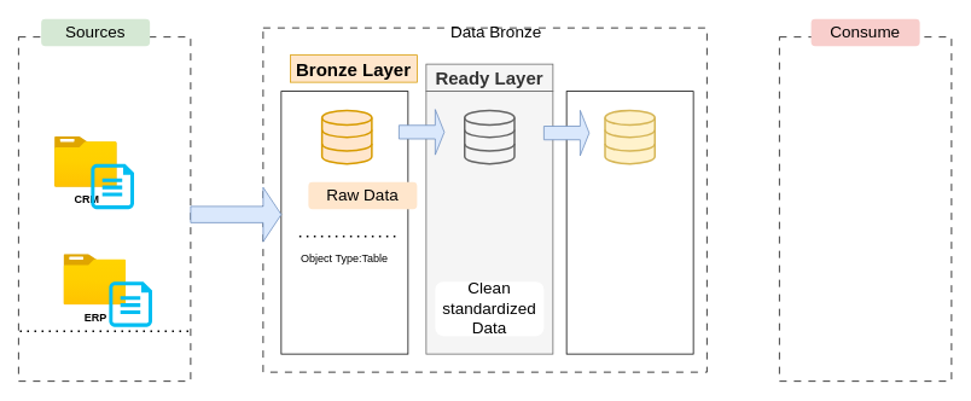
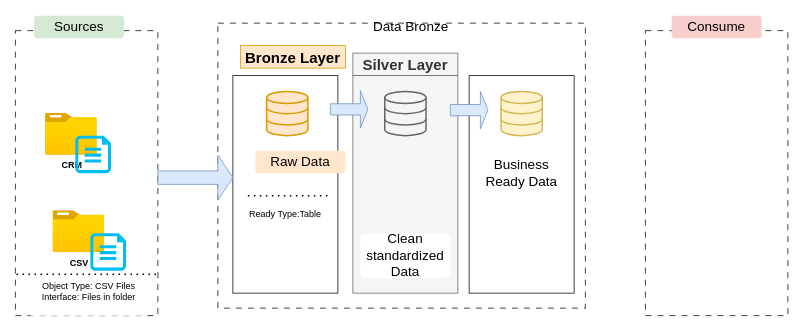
- <mxCell id="10" value="&lt;font style=&quot;font-size: 20px;&quot;&gt;&lt;b&gt;Ready Layer&lt;/b&gt;&lt;/font&gt;" style="rounded=0;whiteSpace=wrap;html=1;fillColor=#f5f5f5;strokeColor=#666666;fontColor=#333333;" vertex="1" parent="1"><mxGeometry x="470" y="70" width="140" height="30" as="geometry" /></mxCell>
+ <mxCell id="10" value="&lt;font style=&quot;font-size: 20px;&quot;&gt;&lt;b&gt;Silver Layer&lt;/b&gt;&lt;/font&gt;" style="rounded=0;whiteSpace=wrap;html=1;fillColor=#f5f5f5;strokeColor=#666666;fontColor=#333333;" vertex="1" parent="1"><mxGeometry x="470" y="70" width="140" height="30" as="geometry" /></mxCell>
+ <mxCell id="27" value="&lt;font style=&quot;font-size: 18px;&quot;&gt;Business Ready Data&lt;/font&gt;" style="rounded=1;whiteSpace=wrap;html=1;strokeColor=none;" vertex="1" parent="1"><mxGeometry x="635" y="200" width="120" height="60" as="geometry" /></mxCell>
- <mxCell id="25" value="&lt;font&gt;Object Type:Table&lt;/font&gt;" style="rounded=1;whiteSpace=wrap;html=1;strokeColor=none;" vertex="1" parent="1"><mxGeometry x="320" y="270" width="120" height="30" as="geometry" /></mxCell>
+ <mxCell id="25" value="&lt;font&gt;Ready Type:Table&lt;/font&gt;" style="rounded=1;whiteSpace=wrap;html=1;strokeColor=none;" vertex="1" parent="1"><mxGeometry x="320" y="270" width="120" height="30" as="geometry" /></mxCell>
- <mxCell id="15" value="&lt;b&gt;ERP&lt;/b&gt;" style="image;aspect=fixed;html=1;points=[];align=center;fontSize=12;image=img/lib/azure2/general/Folder_Blank.svg;" vertex="1" parent="1"><mxGeometry x="70" y="280" width="69" height="56.0" as="geometry" /></mxCell>
+ <mxCell id="15" value="&lt;b&gt;CSV&lt;/b&gt;" style="image;aspect=fixed;html=1;points=[];align=center;fontSize=12;image=img/lib/azure2/general/Folder_Blank.svg;" vertex="1" parent="1"><mxGeometry x="70" y="280" width="69" height="56.0" as="geometry" /></mxCell>
+ <mxCell id="18" value="Object Type: CSV Files&lt;div&gt;Interface: Files in folder&lt;br&gt;&lt;div&gt;&lt;br&gt;&lt;/div&gt;&lt;/div&gt;" style="rounded=1;whiteSpace=wrap;html=1;strokeColor=none;" vertex="1" parent="1"><mxGeometry x="34.5" y="370" width="165.5" height="50" as="geometry" /></mxCell>
